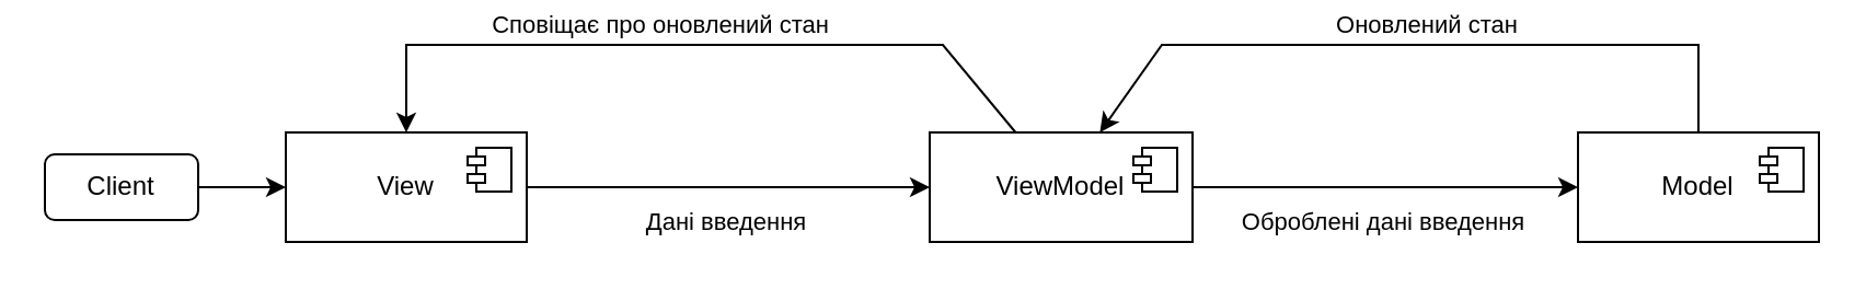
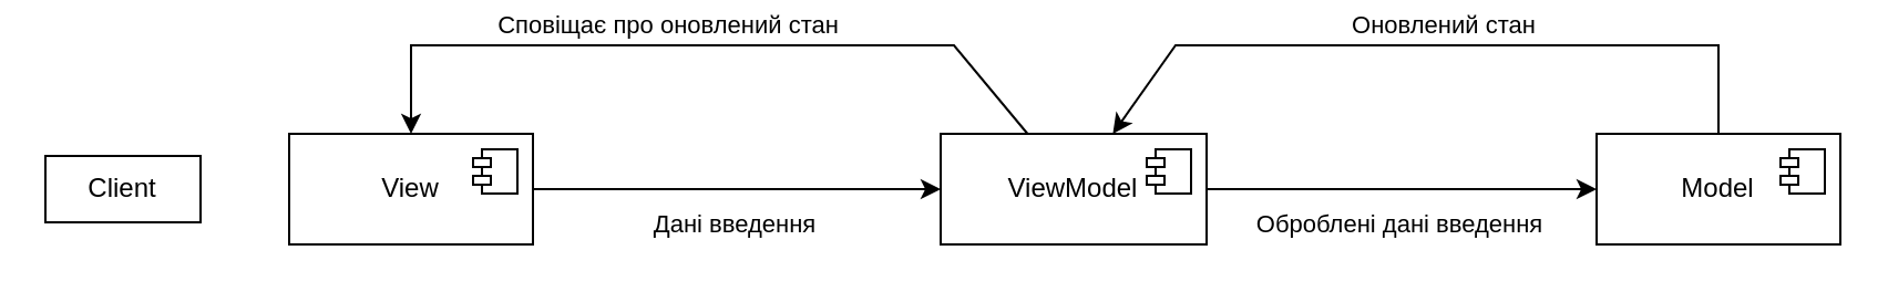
- <mxCell id="8" value="Client" style="html=1;whiteSpace=wrap;rounded=1;" parent="1" vertex="1"><mxGeometry x="20" y="70" width="70" height="30" as="geometry" /></mxCell>
+ <mxCell id="8" value="Client" style="html=1;whiteSpace=wrap;" parent="1" vertex="1"><mxGeometry x="20" y="70" width="70" height="30" as="geometry" /></mxCell>
- <mxCell id="9" value="" style="endArrow=classic;html=1;rounded=0;" parent="1" source="8" target="4" edge="1"><mxGeometry width="50" height="50" relative="1" as="geometry"><mxPoint x="140" y="70" as="sourcePoint" /><mxPoint x="190" y="20" as="targetPoint" /></mxGeometry></mxCell>
